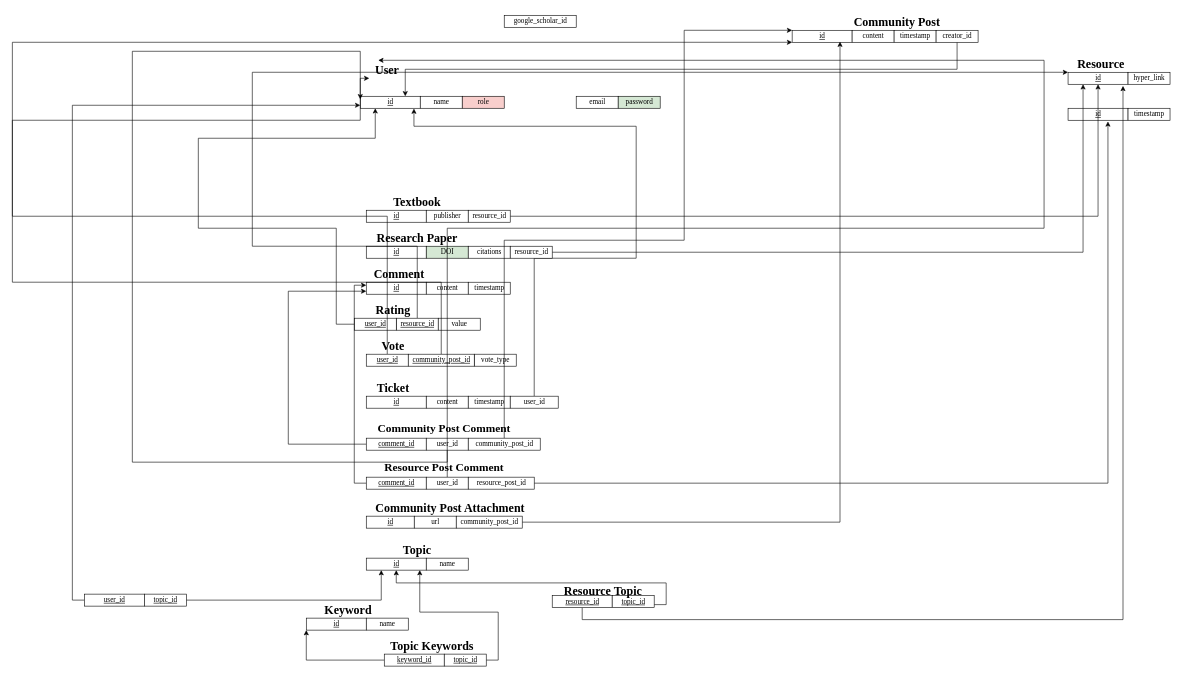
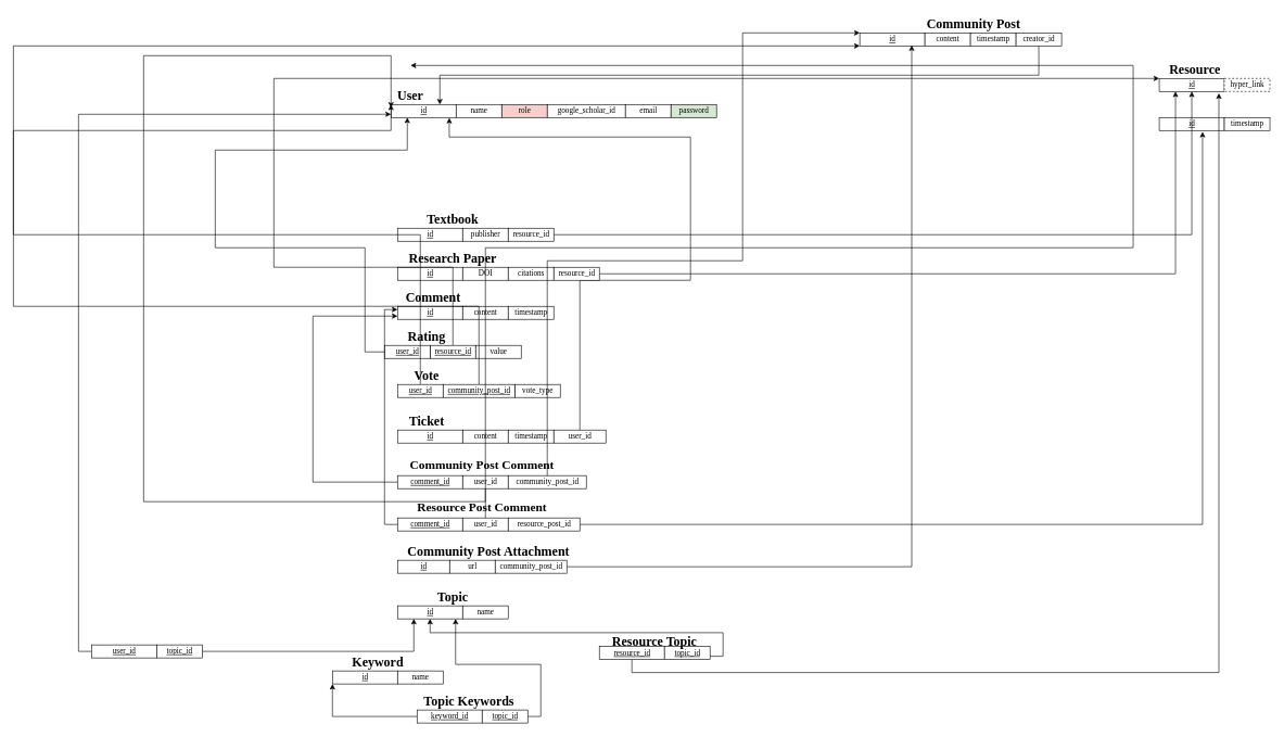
- <mxCell id="5" value="google_scholar_id" style="strokeWidth=1;fontStyle=0;html=1;fontFamily=Times New Roman;" parent="1" vertex="1"><mxGeometry x="840" y="25" width="120" height="20" as="geometry" /></mxCell>
+ <mxCell id="5" value="google_scholar_id" style="strokeWidth=1;fontStyle=0;html=1;fontFamily=Times New Roman;" parent="1" vertex="1"><mxGeometry x="840" y="160" width="120" height="20" as="geometry" /></mxCell>
- <mxCell id="8" value="User" style="text;strokeColor=none;align=center;fillColor=none;html=1;verticalAlign=middle;whiteSpace=wrap;rounded=0;sketch=1;hachureGap=4;jiggle=2;curveFitting=1;fontFamily=Times New Roman;fontSize=20;fontStyle=1" parent="1" vertex="1"><mxGeometry x="615" y="100" width="60" height="30" as="geometry" /></mxCell>
+ <mxCell id="8" value="User" style="text;strokeColor=none;align=center;fillColor=none;html=1;verticalAlign=middle;whiteSpace=wrap;rounded=0;sketch=1;hachureGap=4;jiggle=2;curveFitting=1;fontFamily=Times New Roman;fontSize=20;fontStyle=1" parent="1" vertex="1"><mxGeometry x="600" y="130" width="60" height="30" as="geometry" /></mxCell>
- <mxCell id="14" value="hyper_link" style="strokeWidth=1;fontStyle=0;html=1;fontFamily=Times New Roman;" parent="1" vertex="1"><mxGeometry x="1880" y="120" width="70" height="20" as="geometry" /></mxCell>
+ <mxCell id="14" value="hyper_link" style="strokeWidth=1;fontStyle=0;html=1;fontFamily=Times New Roman;dashed=1;" parent="1" vertex="1"><mxGeometry x="1880" y="120" width="70" height="20" as="geometry" /></mxCell>
- <mxCell id="22" value="DOI" style="strokeWidth=1;fontStyle=0;html=1;fontFamily=Times New Roman;fillColor=#d5e8d4;" parent="1" vertex="1"><mxGeometry x="710" y="410" width="70" height="20" as="geometry" /></mxCell>
+ <mxCell id="22" value="DOI" style="strokeWidth=1;fontStyle=0;html=1;fontFamily=Times New Roman;" parent="1" vertex="1"><mxGeometry x="710" y="410" width="70" height="20" as="geometry" /></mxCell>
